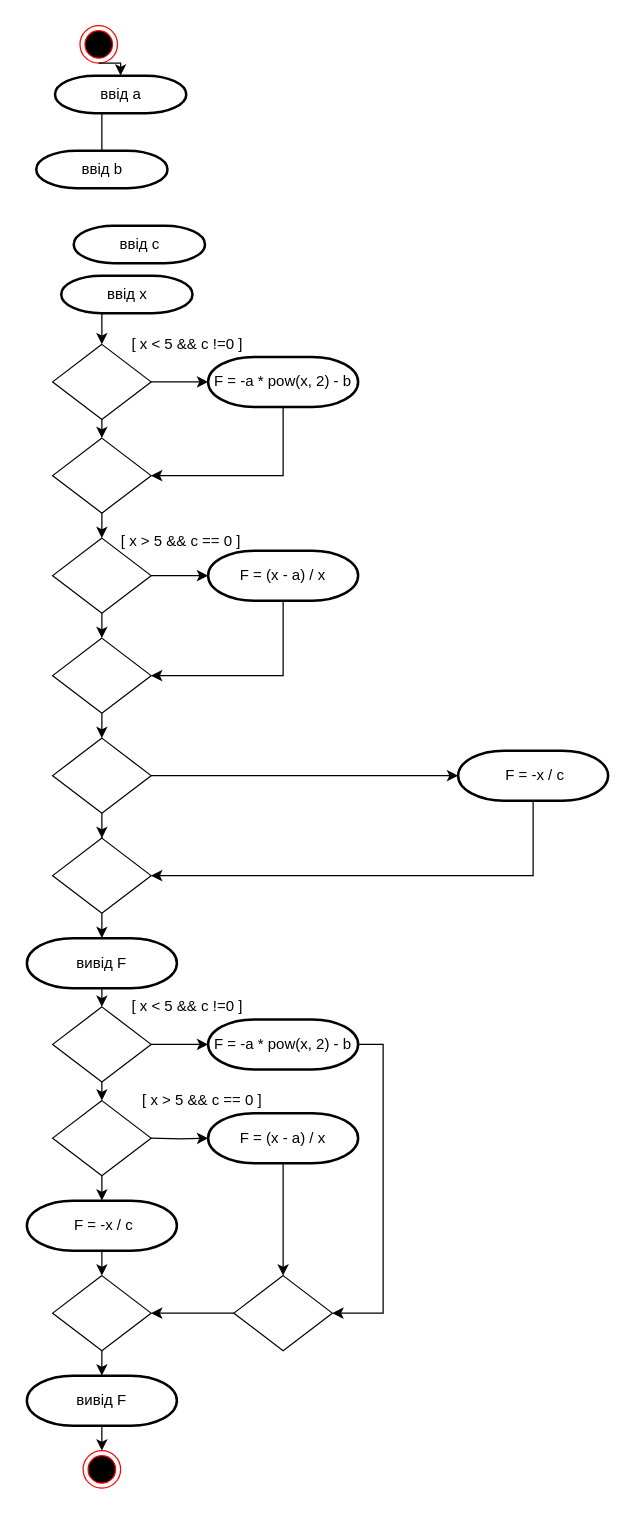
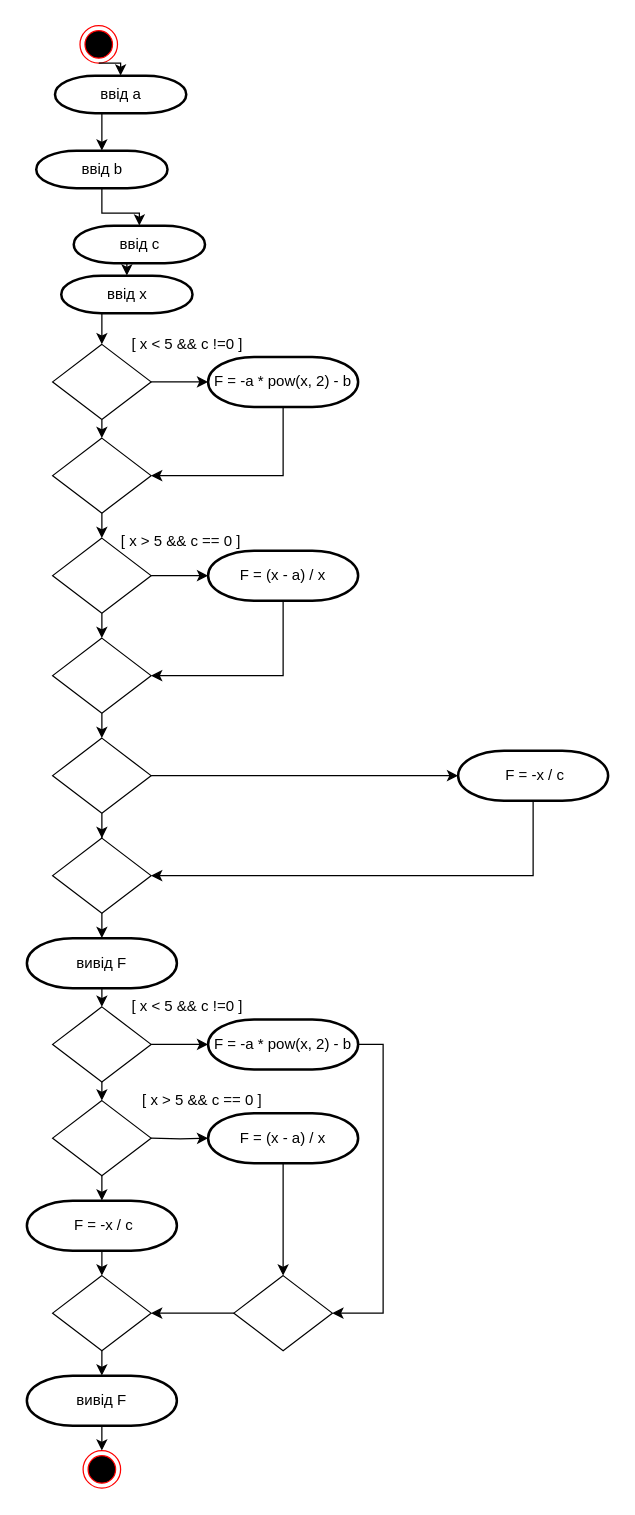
- <mxCell id="21" style="edgeStyle=orthogonalEdgeStyle;rounded=0;orthogonalLoop=1;jettySize=auto;html=1;exitX=0.5;exitY=1;exitDx=0;exitDy=0;exitPerimeter=0;entryX=0.5;entryY=0;entryDx=0;entryDy=0;entryPerimeter=0;endArrow=none;" edge="1" parent="1" source="19" target="17"><mxGeometry relative="1" as="geometry" /></mxCell>
+ <mxCell id="21" style="edgeStyle=orthogonalEdgeStyle;rounded=0;orthogonalLoop=1;jettySize=auto;html=1;exitX=0.5;exitY=1;exitDx=0;exitDy=0;exitPerimeter=0;entryX=0.5;entryY=0;entryDx=0;entryDy=0;entryPerimeter=0;" edge="1" parent="1" source="19" target="17"><mxGeometry relative="1" as="geometry" /></mxCell>
+ <mxCell id="22" style="edgeStyle=orthogonalEdgeStyle;rounded=0;orthogonalLoop=1;jettySize=auto;html=1;exitX=0.5;exitY=1;exitDx=0;exitDy=0;exitPerimeter=0;entryX=0.5;entryY=0;entryDx=0;entryDy=0;entryPerimeter=0;" edge="1" parent="1" source="17" target="18"><mxGeometry relative="1" as="geometry" /></mxCell>
+ <mxCell id="23" style="edgeStyle=orthogonalEdgeStyle;rounded=0;orthogonalLoop=1;jettySize=auto;html=1;exitX=0.5;exitY=1;exitDx=0;exitDy=0;exitPerimeter=0;entryX=0.5;entryY=0;entryDx=0;entryDy=0;entryPerimeter=0;" edge="1" parent="1" source="18" target="16"><mxGeometry relative="1" as="geometry" /></mxCell>
